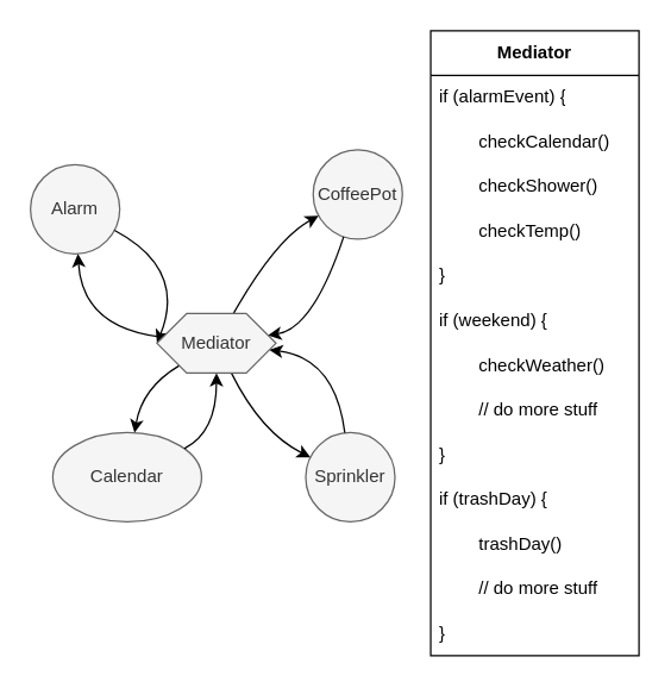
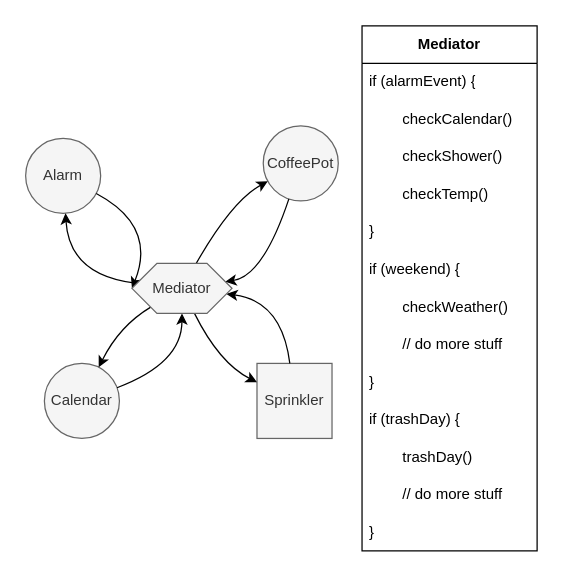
- <mxCell id="4" value="Calendar" style="ellipse;whiteSpace=wrap;html=1;aspect=fixed;fillColor=#f5f5f5;fontColor=#333333;strokeColor=#666666;" parent="1" vertex="1"><mxGeometry x="35" y="290" width="100" height="60" as="geometry" /></mxCell>
+ <mxCell id="4" value="Calendar" style="ellipse;whiteSpace=wrap;html=1;aspect=fixed;fillColor=#f5f5f5;fontColor=#333333;strokeColor=#666666;" parent="1" vertex="1"><mxGeometry x="35" y="290" width="60" height="60" as="geometry" /></mxCell>
- <mxCell id="3" value="Sprinkler" style="ellipse;whiteSpace=wrap;html=1;aspect=fixed;fillColor=#f5f5f5;fontColor=#333333;strokeColor=#666666;" parent="1" vertex="1"><mxGeometry x="205" y="290" width="60" height="60" as="geometry" /></mxCell>
+ <mxCell id="3" value="Sprinkler" style="whiteSpace=wrap;html=1;aspect=fixed;fillColor=#f5f5f5;fontColor=#333333;strokeColor=#666666;rounded=0;" parent="1" vertex="1"><mxGeometry x="205" y="290" width="60" height="60" as="geometry" /></mxCell>
